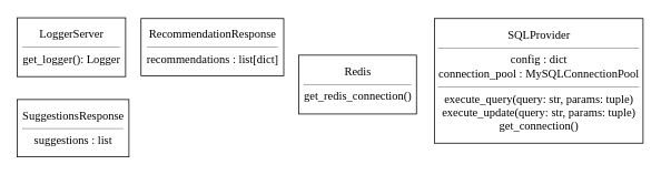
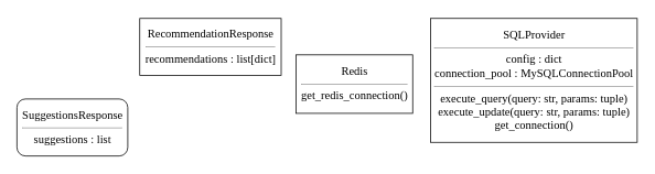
- <mxCell id="2" value="&lt;font style='font-size: 14.0px;' face='Times New Roman,serif' color='#000000'&gt;LoggerServer&lt;/font&gt;&lt;hr size='1'/&gt;&lt;div&gt;&lt;font style='font-size: 14.0px;' face='Times New Roman,serif' color='#000000'&gt;get_logger(): Logger&lt;/font&gt;&lt;/div&gt;" style="verticalAlign=middle;html=1;rounded=0;labelBackgroundColor=none;strokeColor=black;fillColor=none;strokeWidth=1;dashed=0;" parent="1" vertex="1"><mxGeometry x="20" y="20.6" width="130" height="70.8" as="geometry" /></mxCell>
- <mxCell id="6" value="&lt;font style='font-size: 14.0px;' face='Times New Roman,serif' color='#000000'&gt;SuggestionsResponse&lt;/font&gt;&lt;hr size='1'/&gt;&lt;div&gt;&lt;font style='font-size: 14.0px;' face='Times New Roman,serif' color='#000000'&gt;suggestions : list&lt;/font&gt;&lt;/div&gt;" style="verticalAlign=middle;html=1;rounded=0;labelBackgroundColor=none;strokeColor=black;fillColor=none;strokeWidth=1;dashed=0;" parent="1" vertex="1"><mxGeometry x="20" y="119" width="134" height="69" as="geometry" /></mxCell>
+ <mxCell id="6" value="&lt;font style='font-size: 14.0px;' face='Times New Roman,serif' color='#000000'&gt;SuggestionsResponse&lt;/font&gt;&lt;hr size='1'/&gt;&lt;div&gt;&lt;font style='font-size: 14.0px;' face='Times New Roman,serif' color='#000000'&gt;suggestions : list&lt;/font&gt;&lt;/div&gt;" style="verticalAlign=middle;html=1;labelBackgroundColor=none;strokeColor=black;fillColor=none;strokeWidth=1;dashed=0;rounded=1;" parent="1" vertex="1"><mxGeometry x="20" y="119" width="134" height="69" as="geometry" /></mxCell>
